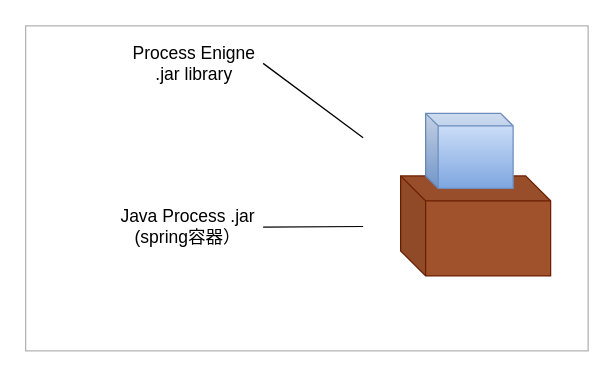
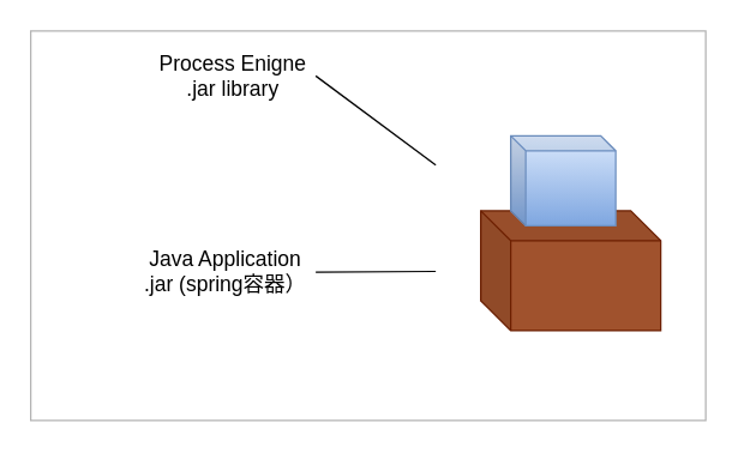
- <mxCell id="6" value="&lt;font style=&quot;font-size: 14px;&quot;&gt;Java Process .jar (spring容器）&lt;/font&gt;" style="text;html=1;strokeColor=none;fillColor=none;align=center;verticalAlign=middle;whiteSpace=wrap;rounded=0;" vertex="1" parent="1"><mxGeometry x="90" y="160" width="120" height="40" as="geometry" /></mxCell>
+ <mxCell id="6" value="&lt;font style=&quot;font-size: 14px;&quot;&gt;Java Application .jar (spring容器）&lt;/font&gt;" style="text;html=1;strokeColor=none;fillColor=none;align=center;verticalAlign=middle;whiteSpace=wrap;rounded=0;" vertex="1" parent="1"><mxGeometry x="90" y="160" width="120" height="40" as="geometry" /></mxCell>
